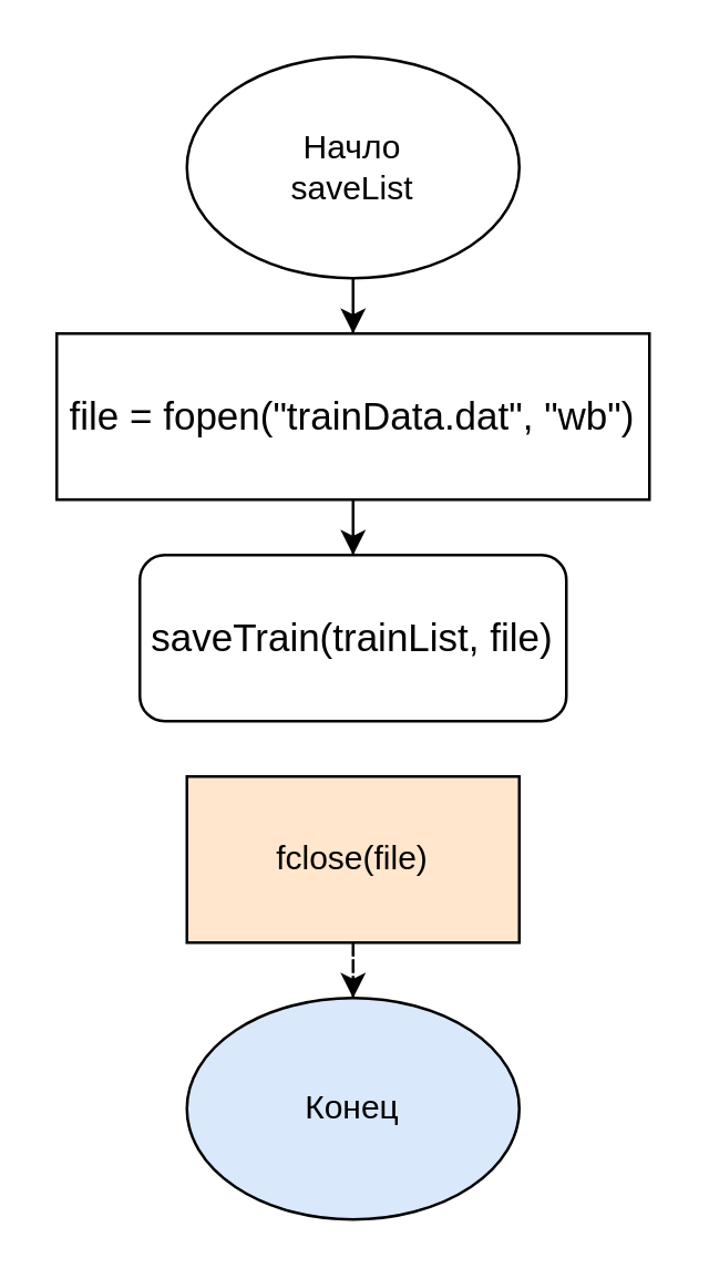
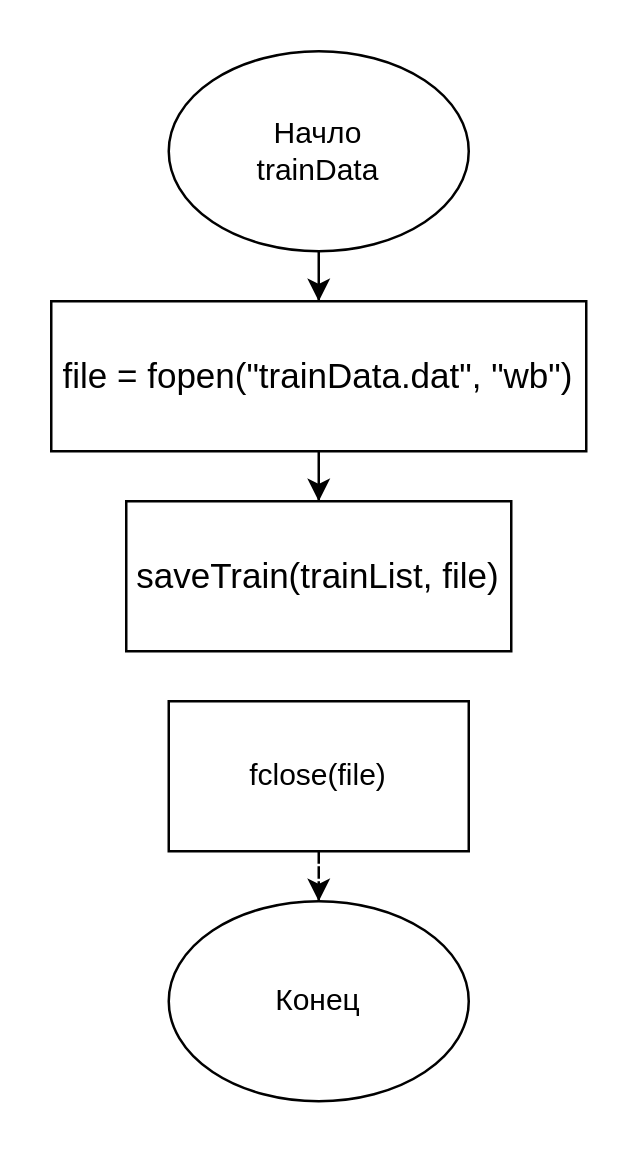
- <mxCell id="3" value="Начло&lt;br&gt;saveList" style="ellipse;whiteSpace=wrap;html=1;" vertex="1" parent="1"><mxGeometry x="67" y="20" width="120" height="80" as="geometry" /></mxCell>
+ <mxCell id="3" value="Начло&lt;br&gt;trainData" style="ellipse;whiteSpace=wrap;html=1;" vertex="1" parent="1"><mxGeometry x="67" y="20" width="120" height="80" as="geometry" /></mxCell>
- <mxCell id="6" value="&lt;div style=&quot;font-size: 14px; line-height: 19px;&quot;&gt;&lt;span style=&quot;background-color: rgb(255, 255, 255);&quot;&gt;saveTrain(trainList, file)&lt;/span&gt;&lt;/div&gt;" style="whiteSpace=wrap;html=1;rounded=1;" vertex="1" parent="1"><mxGeometry x="50" y="200" width="154" height="60" as="geometry" /></mxCell>
+ <mxCell id="6" value="&lt;div style=&quot;font-size: 14px; line-height: 19px;&quot;&gt;&lt;span style=&quot;background-color: rgb(255, 255, 255);&quot;&gt;saveTrain(trainList, file)&lt;/span&gt;&lt;/div&gt;" style="rounded=0;whiteSpace=wrap;html=1;" vertex="1" parent="1"><mxGeometry x="50" y="200" width="154" height="60" as="geometry" /></mxCell>
- <mxCell id="8" value="fclose(file)" style="rounded=0;whiteSpace=wrap;html=1;fillColor=#ffe6cc;" vertex="1" parent="1"><mxGeometry x="67" y="280" width="120" height="60" as="geometry" /></mxCell>
+ <mxCell id="8" value="fclose(file)" style="rounded=0;whiteSpace=wrap;html=1;" vertex="1" parent="1"><mxGeometry x="67" y="280" width="120" height="60" as="geometry" /></mxCell>
- <mxCell id="9" value="Конец" style="ellipse;whiteSpace=wrap;html=1;fillColor=#dae8fc;" vertex="1" parent="1"><mxGeometry x="67" y="360" width="120" height="80" as="geometry" /></mxCell>
+ <mxCell id="9" value="Конец" style="ellipse;whiteSpace=wrap;html=1;" vertex="1" parent="1"><mxGeometry x="67" y="360" width="120" height="80" as="geometry" /></mxCell>
